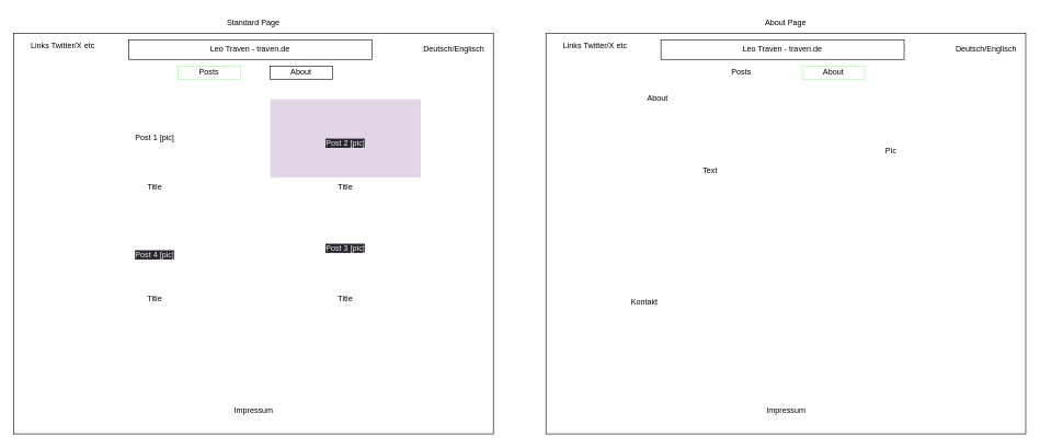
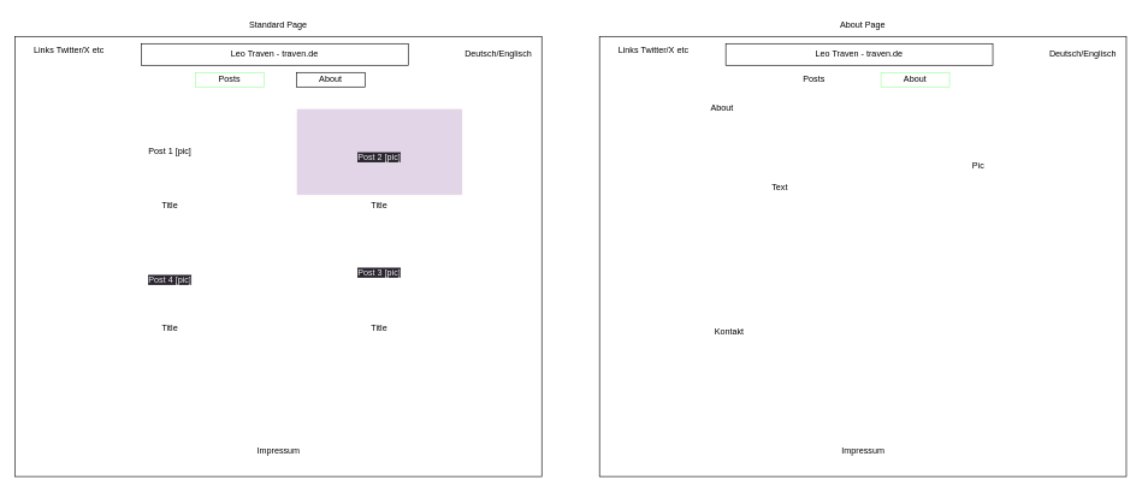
- <mxCell id="29" value="Kontakt" style="rounded=0;whiteSpace=wrap;html=1;strokeColor=#FFFFFF;" parent="1" vertex="1"><mxGeometry x="910" y="430" width="140" height="60" as="geometry" /></mxCell>
+ <mxCell id="29" value="Kontakt" style="rounded=0;whiteSpace=wrap;html=1;strokeColor=#FFFFFF;" parent="1" vertex="1"><mxGeometry x="910" y="430" width="200" height="60" as="geometry" /></mxCell>
